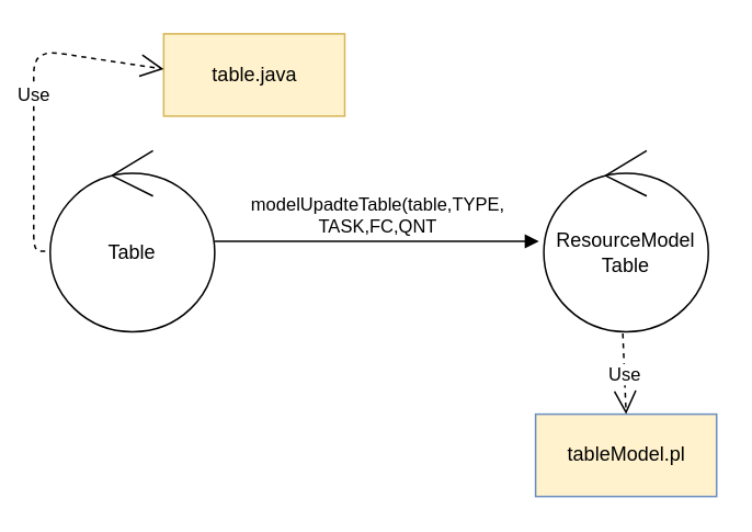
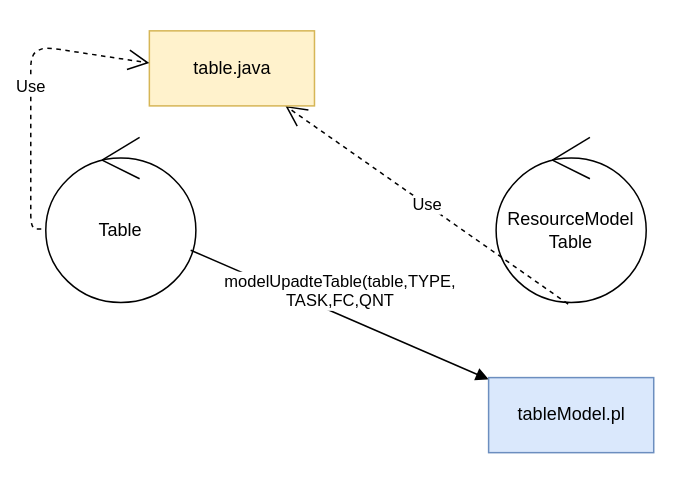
- <mxCell id="4" value="modelUpadteTable(table,TYPE,&lt;br&gt;TASK,FC,QNT" style="html=1;verticalAlign=bottom;endArrow=block;entryX=-0.03;entryY=0.5;entryDx=0;entryDy=0;entryPerimeter=0;" parent="1" source="2" target="3" edge="1"><mxGeometry width="80" relative="1" as="geometry"><mxPoint x="130" y="146" as="sourcePoint" /><mxPoint x="210" y="146" as="targetPoint" /></mxGeometry></mxCell>
+ <mxCell id="4" value="modelUpadteTable(table,TYPE,&lt;br&gt;TASK,FC,QNT" style="html=1;verticalAlign=bottom;endArrow=block;" parent="1" source="2" target="5" edge="1"><mxGeometry width="80" relative="1" as="geometry"><mxPoint x="130" y="146" as="sourcePoint" /><mxPoint x="210" y="146" as="targetPoint" /></mxGeometry></mxCell>
- <mxCell id="6" value="Use" style="endArrow=open;endSize=12;dashed=1;html=1;exitX=0.48;exitY=1.009;exitDx=0;exitDy=0;exitPerimeter=0;entryX=0.5;entryY=0;entryDx=0;entryDy=0;" parent="1" source="3" target="5" edge="1"><mxGeometry width="160" relative="1" as="geometry"><mxPoint x="389.383" y="371.212" as="sourcePoint" /><mxPoint x="395" y="301" as="targetPoint" /></mxGeometry></mxCell>
+ <mxCell id="6" value="Use" style="endArrow=open;endSize=12;dashed=1;html=1;exitX=0.48;exitY=1.009;exitDx=0;exitDy=0;exitPerimeter=0;" parent="1" source="3" target="7" edge="1"><mxGeometry width="160" relative="1" as="geometry"><mxPoint x="389.383" y="371.212" as="sourcePoint" /><mxPoint x="395" y="301" as="targetPoint" /></mxGeometry></mxCell>
- <mxCell id="5" value="tableModel.pl" style="html=1;fillColor=#fff2cc;strokeColor=#6c8ebf;" parent="1" vertex="1"><mxGeometry x="325" y="251" width="110" height="50" as="geometry" /></mxCell>
+ <mxCell id="5" value="tableModel.pl" style="html=1;fillColor=#dae8fc;strokeColor=#6c8ebf;" parent="1" vertex="1"><mxGeometry x="325" y="251" width="110" height="50" as="geometry" /></mxCell>
